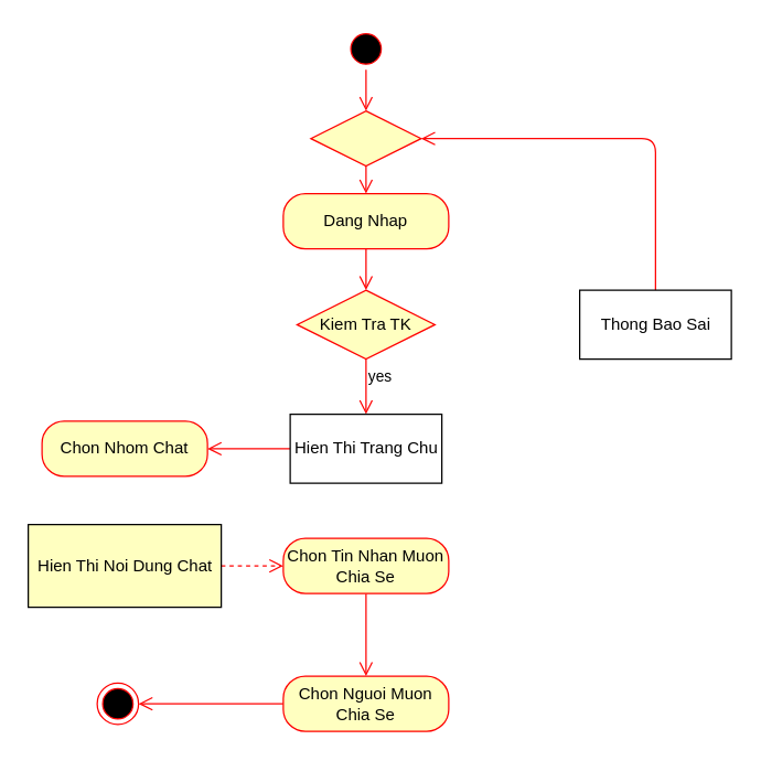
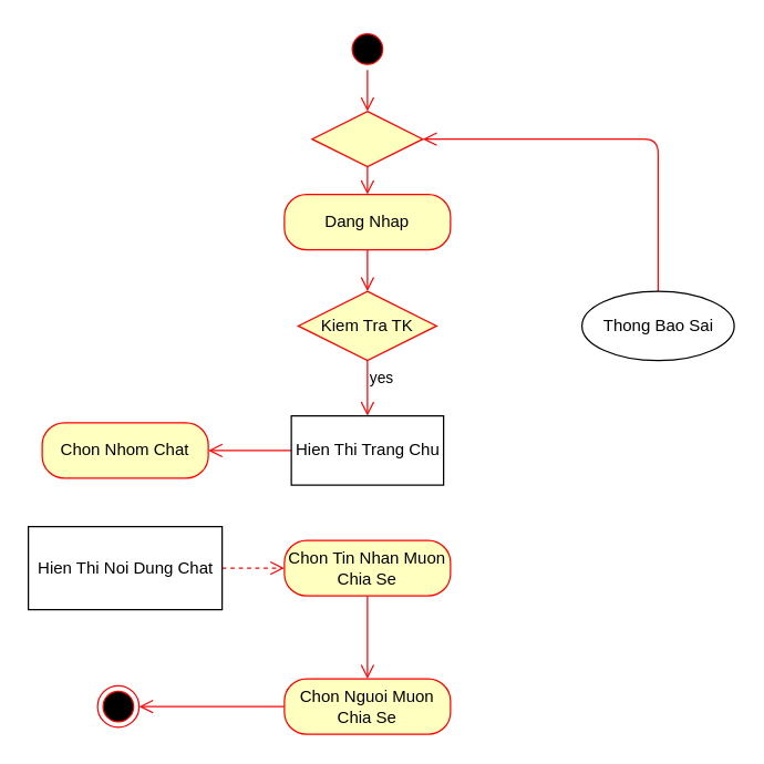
- <mxCell id="9" value="Thong Bao Sai" style="html=1;" parent="1" vertex="1"><mxGeometry x="420" y="210" width="110" height="50" as="geometry" /></mxCell>
+ <mxCell id="9" value="Thong Bao Sai" style="ellipse;html=1;" parent="1" vertex="1"><mxGeometry x="420" y="210" width="110" height="50" as="geometry" /></mxCell>
- <mxCell id="13" value="Hien Thi Noi Dung Chat" style="html=1;fillColor=#ffffc0;" parent="1" vertex="1"><mxGeometry x="20" y="380" width="140" height="60" as="geometry" /></mxCell>
+ <mxCell id="13" value="Hien Thi Noi Dung Chat" style="html=1;" parent="1" vertex="1"><mxGeometry x="20" y="380" width="140" height="60" as="geometry" /></mxCell>
